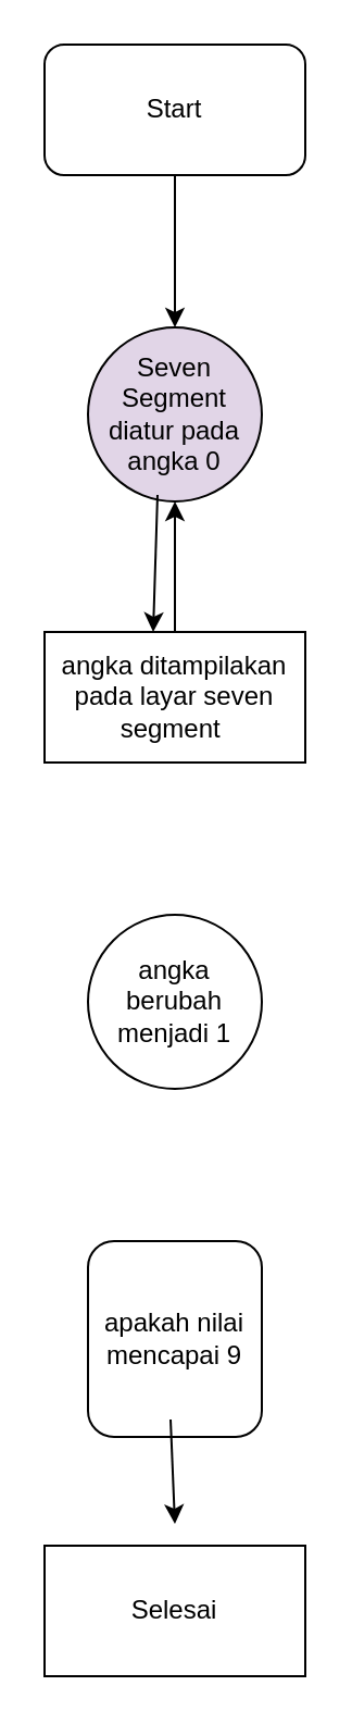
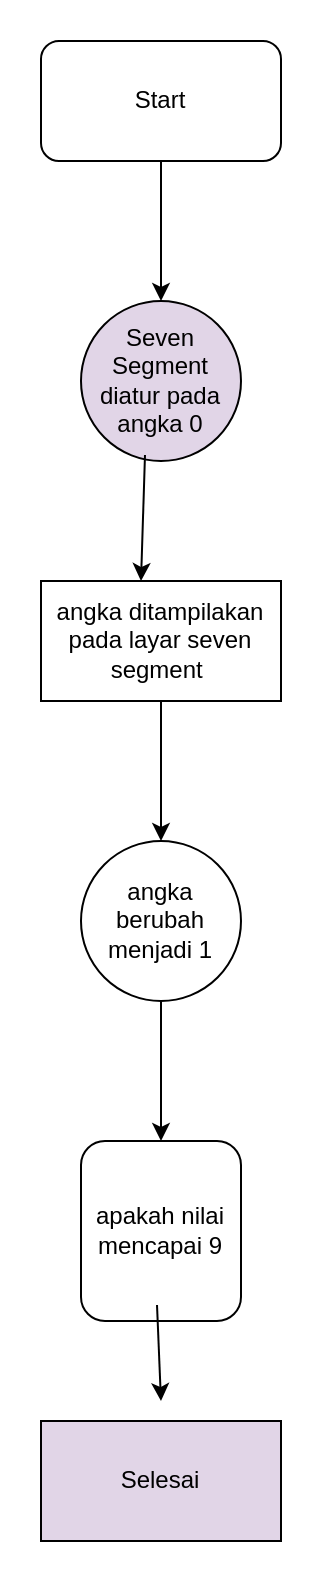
- <mxCell id="6" value="" style="edgeStyle=orthogonalEdgeStyle;rounded=0;orthogonalLoop=1;jettySize=auto;html=1;" edge="1" parent="1" source="7" target="4"><mxGeometry relative="1" as="geometry" /></mxCell>
+ <mxCell id="6" value="" style="edgeStyle=orthogonalEdgeStyle;rounded=0;orthogonalLoop=1;jettySize=auto;html=1;" edge="1" parent="1" source="7" target="9"><mxGeometry relative="1" as="geometry" /></mxCell>
+ <mxCell id="8" value="" style="edgeStyle=orthogonalEdgeStyle;rounded=0;orthogonalLoop=1;jettySize=auto;html=1;" edge="1" parent="1" source="9" target="10"><mxGeometry relative="1" as="geometry" /></mxCell>
- <mxCell id="12" value="Selesai" style="whiteSpace=wrap;html=1;" vertex="1" parent="1"><mxGeometry x="20" y="710" width="120" height="60" as="geometry" /></mxCell>
+ <mxCell id="12" value="Selesai" style="whiteSpace=wrap;html=1;fillColor=#e1d5e7;" vertex="1" parent="1"><mxGeometry x="20" y="710" width="120" height="60" as="geometry" /></mxCell>
